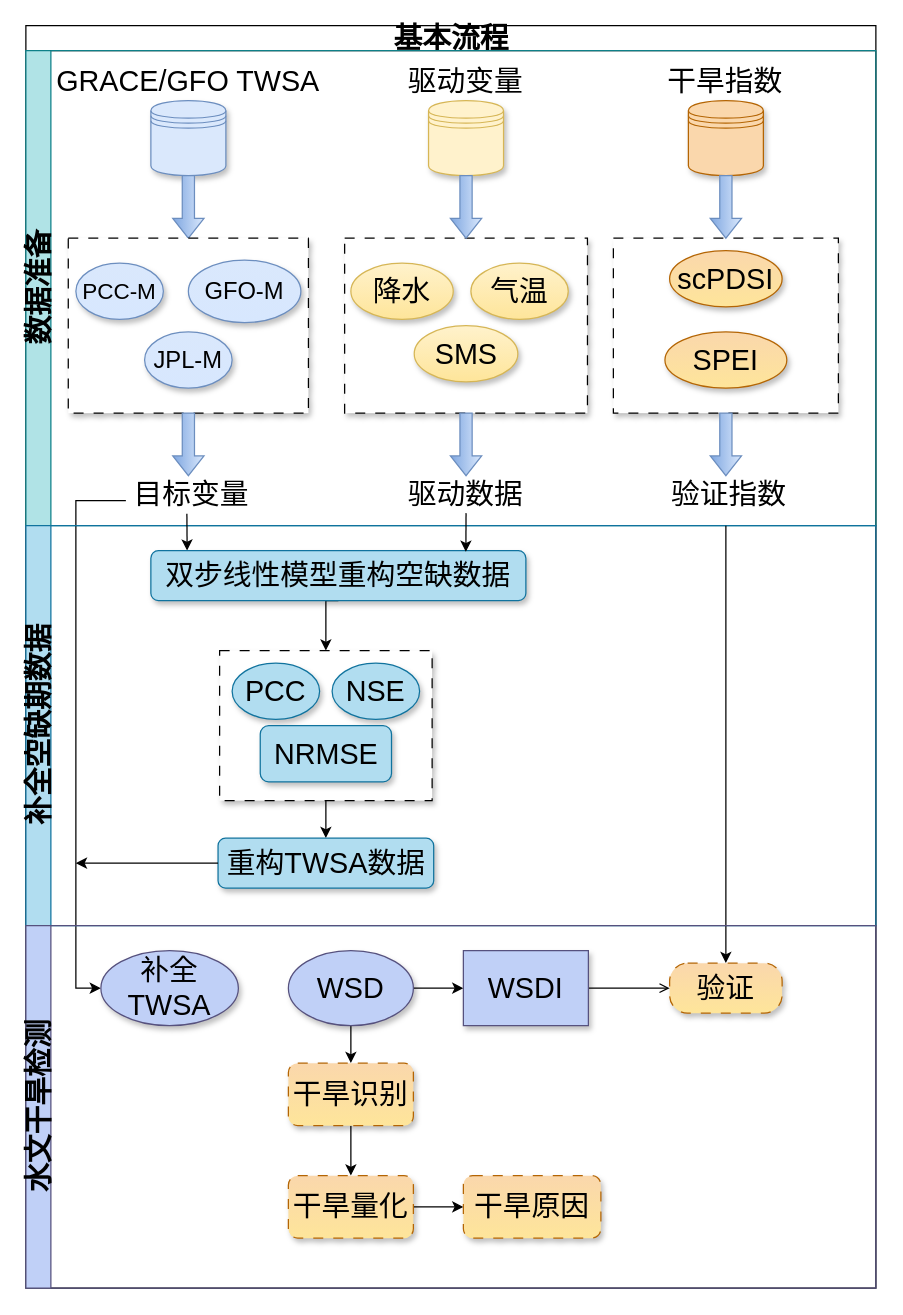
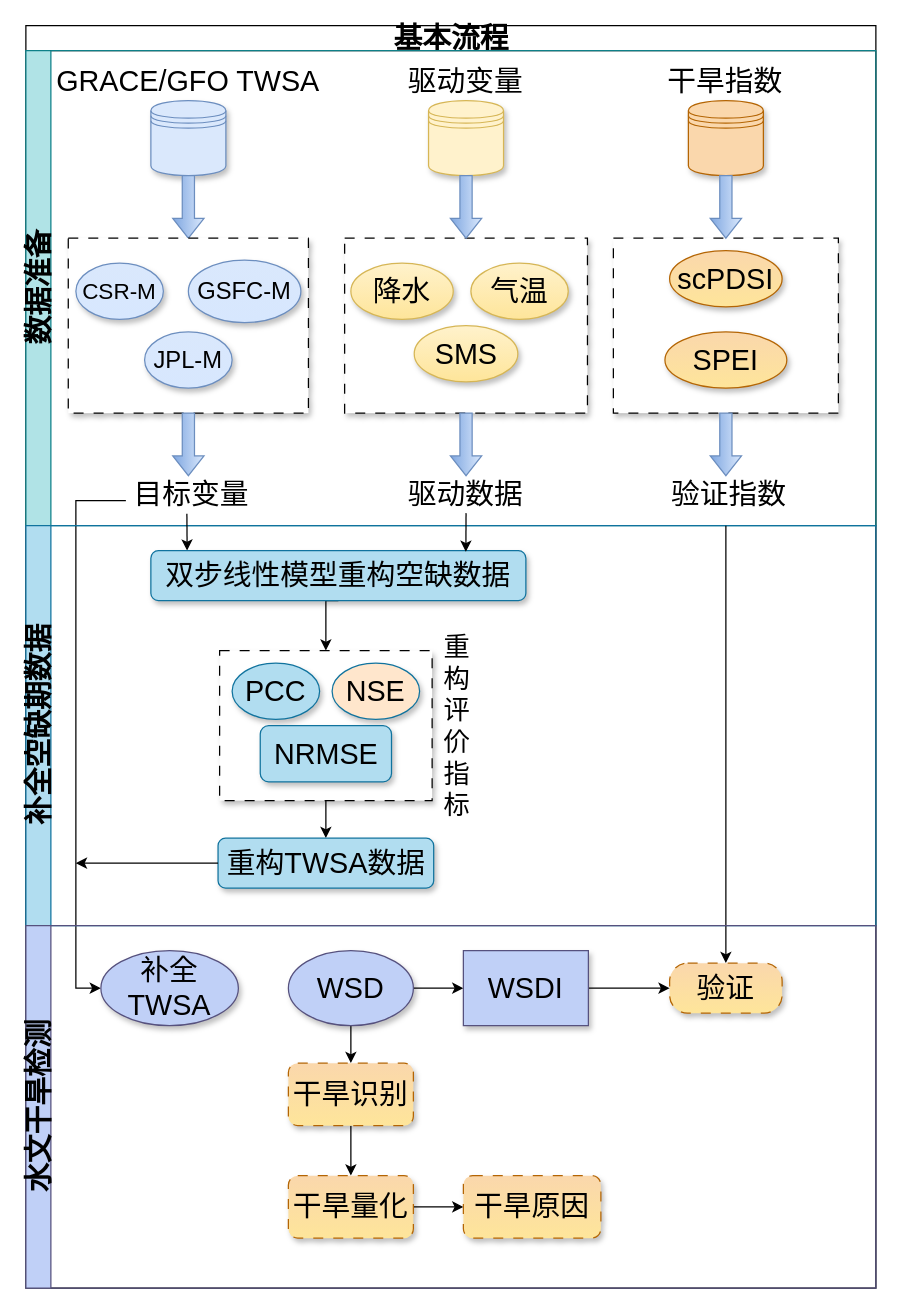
- <mxCell id="12" value="PCC-M" style="ellipse;whiteSpace=wrap;html=1;fillColor=#dae8fc;gradientColor=#d7e7fe;strokeColor=#6c8ebf;align=center;verticalAlign=middle;fontFamily=Helvetica;fontSize=18;fontColor=default;shadow=1;" parent="3" vertex="1"><mxGeometry x="40" y="170" width="70" height="45" as="geometry" /></mxCell>
+ <mxCell id="12" value="CSR-M" style="ellipse;whiteSpace=wrap;html=1;fillColor=#dae8fc;gradientColor=#d7e7fe;strokeColor=#6c8ebf;align=center;verticalAlign=middle;fontFamily=Helvetica;fontSize=18;fontColor=default;shadow=1;" parent="3" vertex="1"><mxGeometry x="40" y="170" width="70" height="45" as="geometry" /></mxCell>
- <mxCell id="13" value="GFO-M" style="ellipse;whiteSpace=wrap;html=1;fillColor=#dae8fc;gradientColor=#d7e7fe;strokeColor=#6c8ebf;shadow=1;fontSize=19;" parent="3" vertex="1"><mxGeometry x="130" y="167.5" width="90" height="50" as="geometry" /></mxCell>
+ <mxCell id="13" value="GSFC-M" style="ellipse;whiteSpace=wrap;html=1;fillColor=#dae8fc;gradientColor=#d7e7fe;strokeColor=#6c8ebf;shadow=1;fontSize=19;" parent="3" vertex="1"><mxGeometry x="130" y="167.5" width="90" height="50" as="geometry" /></mxCell>
- <mxCell id="40" value="NSE" style="ellipse;whiteSpace=wrap;html=1;fillColor=#b1ddf0;strokeColor=#10739e;shadow=1;align=center;verticalAlign=middle;fontFamily=Helvetica;fontSize=23;" parent="31" vertex="1"><mxGeometry x="244.99" y="110" width="70" height="45" as="geometry" /></mxCell>
+ <mxCell id="40" value="NSE" style="ellipse;whiteSpace=wrap;html=1;fillColor=#ffe6cc;strokeColor=#10739e;shadow=1;align=center;verticalAlign=middle;fontFamily=Helvetica;fontSize=23;" parent="31" vertex="1"><mxGeometry x="244.99" y="110" width="70" height="45" as="geometry" /></mxCell>
+ <mxCell id="42" value="&lt;div style=&quot;font-size: 21px;&quot;&gt;&lt;span style=&quot;background-color: initial; font-size: 21px;&quot;&gt;重&lt;/span&gt;&lt;br style=&quot;font-size: 21px;&quot;&gt;&lt;/div&gt;&lt;div style=&quot;font-size: 21px;&quot;&gt;&lt;span style=&quot;background-color: initial; font-size: 21px;&quot;&gt;构&lt;/span&gt;&lt;/div&gt;&lt;div style=&quot;font-size: 21px;&quot;&gt;评&lt;/div&gt;&lt;div style=&quot;font-size: 21px;&quot;&gt;价&lt;/div&gt;&lt;div style=&quot;font-size: 21px;&quot;&gt;指&lt;/div&gt;&lt;div style=&quot;font-size: 21px;&quot;&gt;标&lt;/div&gt;" style="text;html=1;align=center;verticalAlign=middle;whiteSpace=wrap;rounded=0;fontSize=21;" parent="31" vertex="1"><mxGeometry x="330" y="80" width="30" height="160" as="geometry" /></mxCell>
- <mxCell id="50" value="" style="edgeStyle=orthogonalEdgeStyle;rounded=0;orthogonalLoop=1;jettySize=auto;html=1;fontSize=23;endArrow=open;" parent="44" source="51" target="45" edge="1"><mxGeometry relative="1" as="geometry" /></mxCell>
+ <mxCell id="50" value="" style="edgeStyle=orthogonalEdgeStyle;rounded=0;orthogonalLoop=1;jettySize=auto;html=1;fontSize=23;" parent="44" source="51" target="45" edge="1"><mxGeometry relative="1" as="geometry" /></mxCell>
